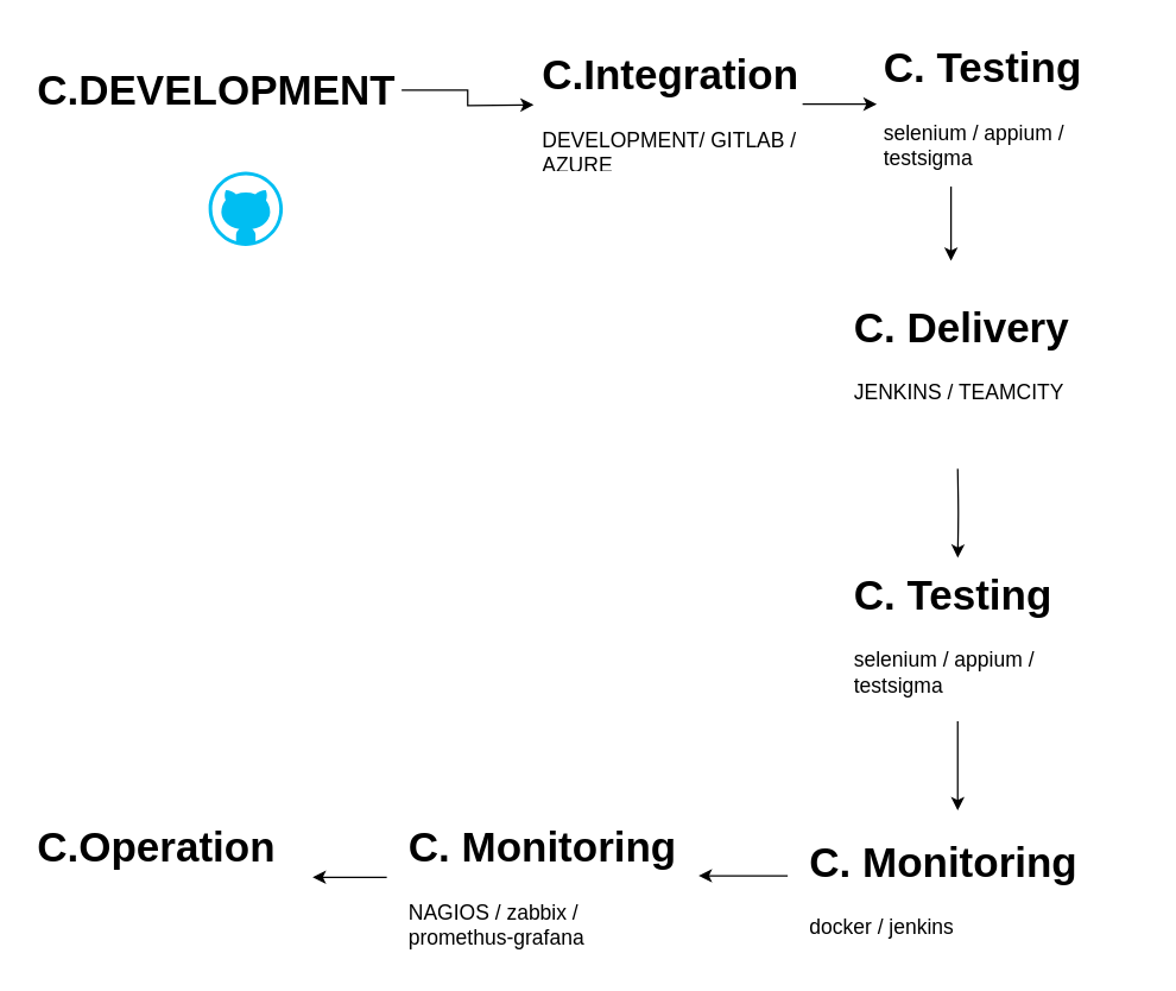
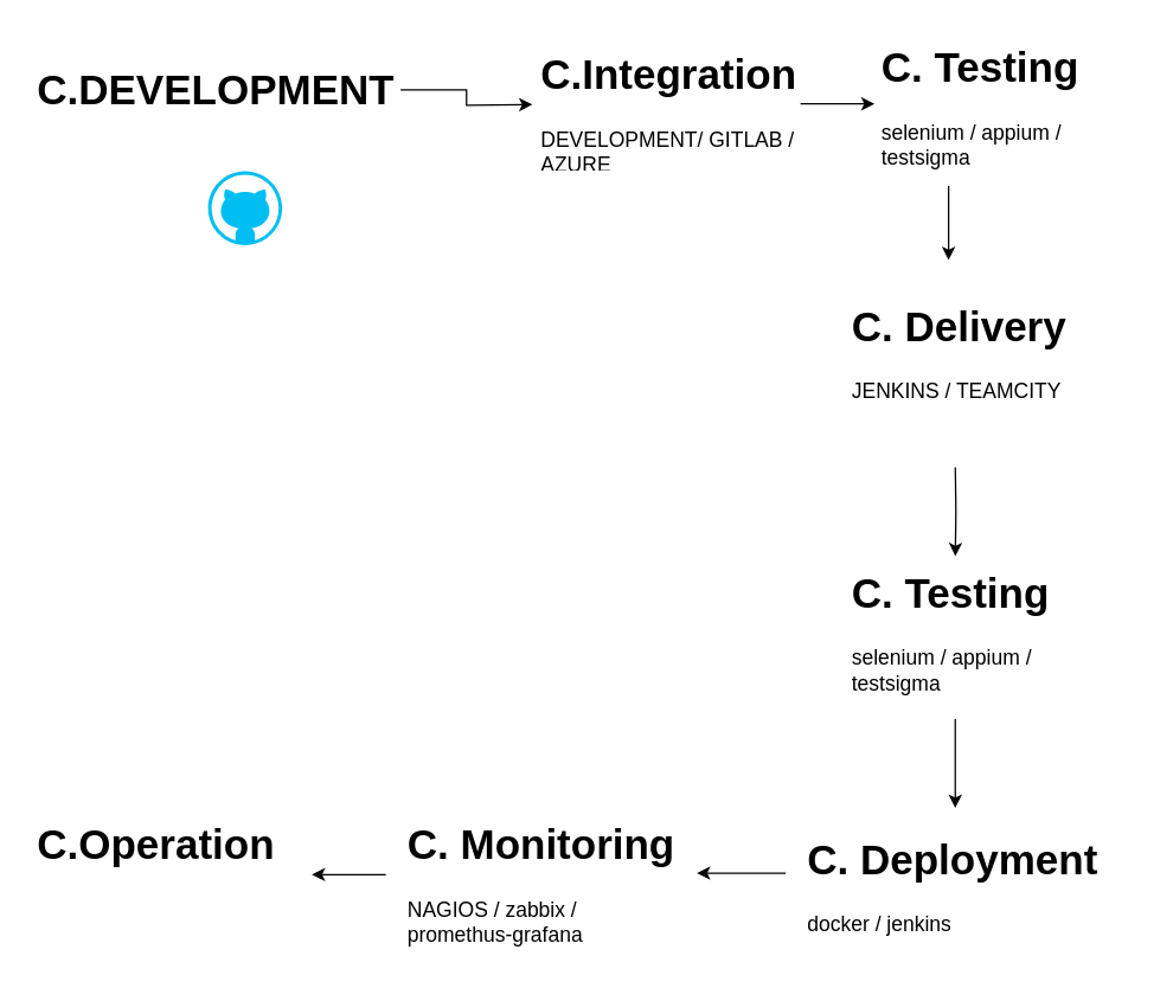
- <mxCell id="10" value="&lt;h1&gt;C. Monitoring&lt;/h1&gt;&lt;p&gt;docker / jenkins&lt;/p&gt;" style="text;html=1;strokeColor=none;fillColor=none;spacing=5;spacingTop=-20;whiteSpace=wrap;overflow=hidden;rounded=0;fontSize=14;" vertex="1" parent="1"><mxGeometry x="540" y="555" width="230" height="90" as="geometry" /></mxCell>
+ <mxCell id="10" value="&lt;h1&gt;C. Deployment&lt;/h1&gt;&lt;p&gt;docker / jenkins&lt;/p&gt;" style="text;html=1;strokeColor=none;fillColor=none;spacing=5;spacingTop=-20;whiteSpace=wrap;overflow=hidden;rounded=0;fontSize=14;" vertex="1" parent="1"><mxGeometry x="540" y="555" width="230" height="90" as="geometry" /></mxCell>
